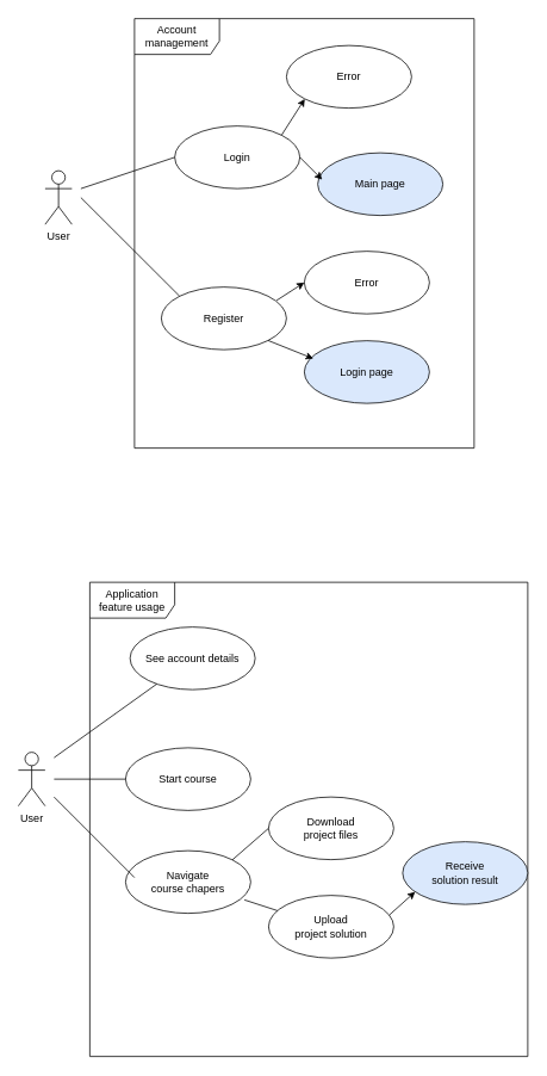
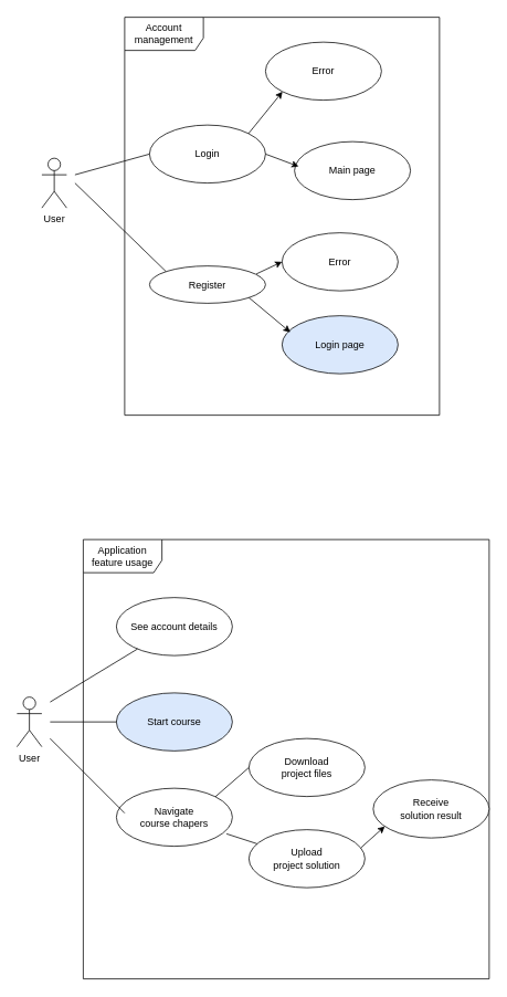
- <mxCell id="4" value="Login" style="ellipse;whiteSpace=wrap;html=1;" vertex="1" parent="1"><mxGeometry x="195" y="140" width="140" height="70" as="geometry" /></mxCell>
+ <mxCell id="4" value="Login" style="ellipse;whiteSpace=wrap;html=1;" vertex="1" parent="1"><mxGeometry x="180" y="150" width="140" height="70" as="geometry" /></mxCell>
- <mxCell id="10" value="Main page" style="ellipse;whiteSpace=wrap;html=1;fillColor=#dae8fc;" vertex="1" parent="1"><mxGeometry x="355" y="170" width="140" height="70" as="geometry" /></mxCell>
+ <mxCell id="10" value="Main page" style="ellipse;whiteSpace=wrap;html=1;" vertex="1" parent="1"><mxGeometry x="355" y="170" width="140" height="70" as="geometry" /></mxCell>
- <mxCell id="5" value="Register" style="ellipse;whiteSpace=wrap;html=1;" vertex="1" parent="1"><mxGeometry x="180" y="320" width="140" height="70" as="geometry" /></mxCell>
+ <mxCell id="5" value="Register" style="ellipse;whiteSpace=wrap;html=1;" vertex="1" parent="1"><mxGeometry x="180" y="320" width="140" height="45" as="geometry" /></mxCell>
- <mxCell id="18" value="See account details" style="ellipse;whiteSpace=wrap;html=1;" vertex="1" parent="1"><mxGeometry x="145" y="700" width="140" height="70" as="geometry" /></mxCell>
+ <mxCell id="18" value="See account details" style="ellipse;whiteSpace=wrap;html=1;" vertex="1" parent="1"><mxGeometry x="140" y="720" width="140" height="70" as="geometry" /></mxCell>
- <mxCell id="19" value="Start course" style="ellipse;whiteSpace=wrap;html=1;" vertex="1" parent="1"><mxGeometry x="140" y="835" width="140" height="70" as="geometry" /></mxCell>
+ <mxCell id="19" value="Start course" style="ellipse;whiteSpace=wrap;html=1;fillColor=#dae8fc;" vertex="1" parent="1"><mxGeometry x="140" y="835" width="140" height="70" as="geometry" /></mxCell>
- <mxCell id="23" value="Receive&lt;br&gt;solution result" style="ellipse;whiteSpace=wrap;html=1;fillColor=#dae8fc;" vertex="1" parent="1"><mxGeometry x="450" y="940" width="140" height="70" as="geometry" /></mxCell>
+ <mxCell id="23" value="Receive&lt;br&gt;solution result" style="ellipse;whiteSpace=wrap;html=1;" vertex="1" parent="1"><mxGeometry x="450" y="940" width="140" height="70" as="geometry" /></mxCell>
